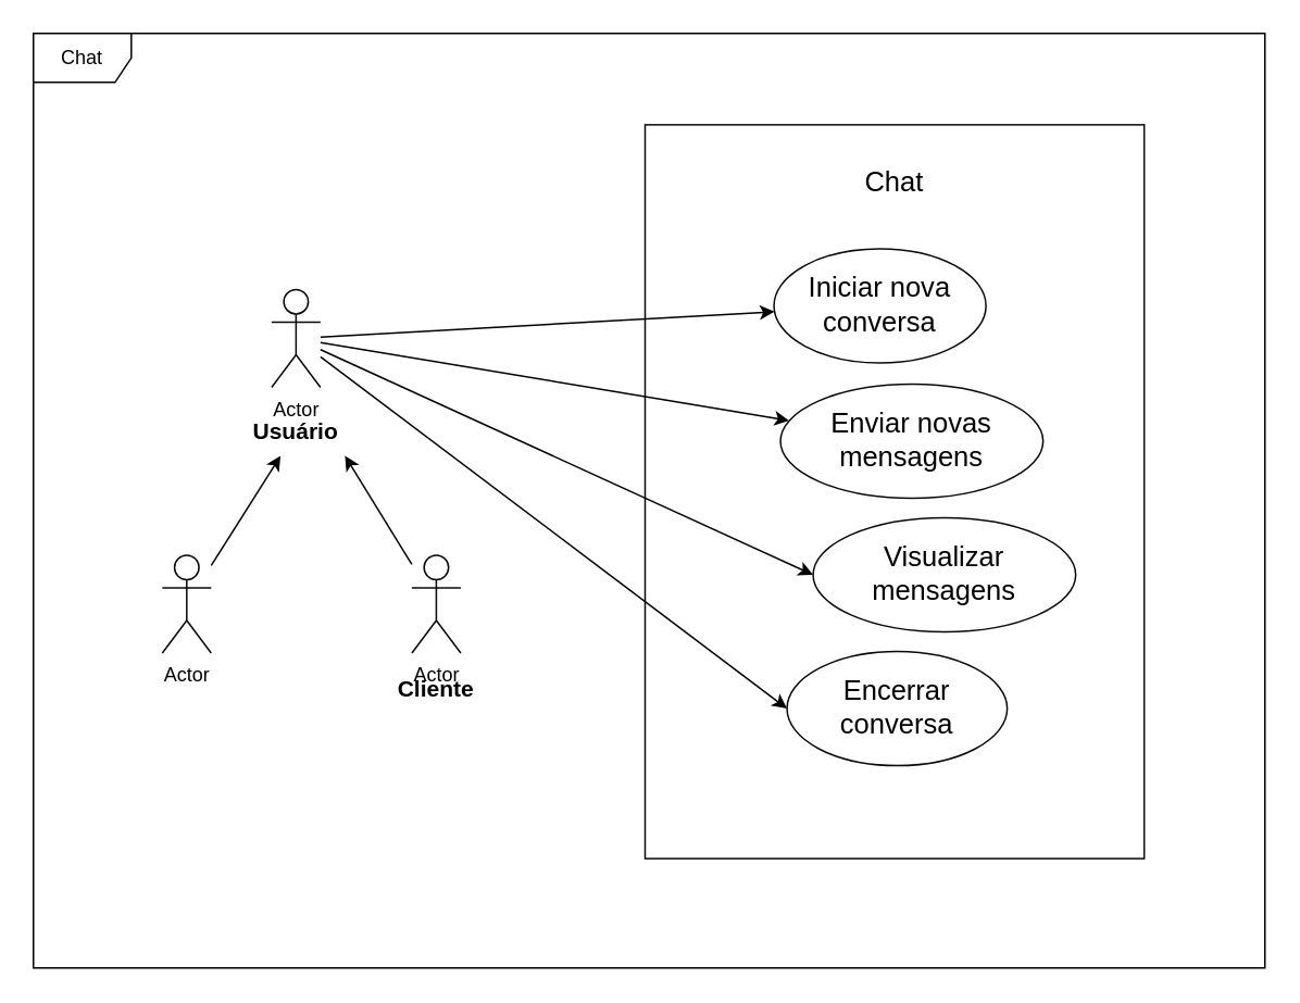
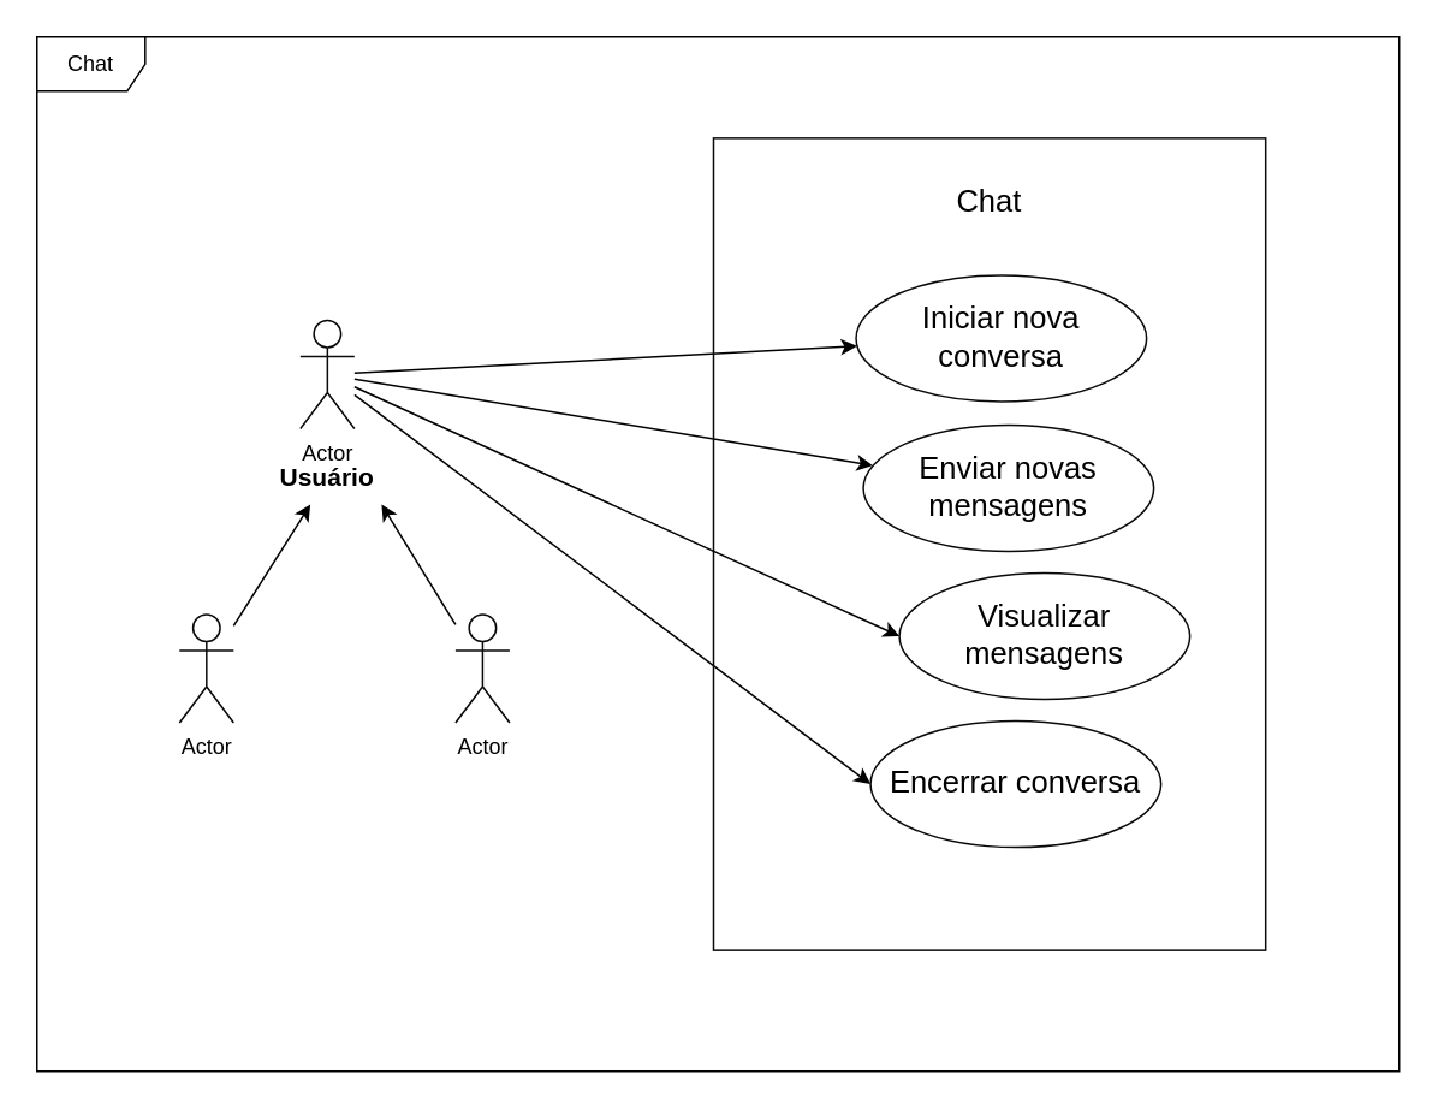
- <mxCell id="13" value="Iniciar nova conversa" style="ellipse;whiteSpace=wrap;html=1;strokeColor=#0A0A0A;fontSize=17;fontColor=#000000;fillColor=none;" parent="1" vertex="1"><mxGeometry x="474" y="152" width="130" height="70" as="geometry" /></mxCell>
+ <mxCell id="13" value="Iniciar nova conversa" style="ellipse;whiteSpace=wrap;html=1;strokeColor=#0A0A0A;fontSize=17;fontColor=#000000;fillColor=none;" parent="1" vertex="1"><mxGeometry x="474" y="152" width="161" height="70" as="geometry" /></mxCell>
- <mxCell id="18" value="&lt;font size=&quot;1&quot; color=&quot;#000000&quot;&gt;&lt;b style=&quot;font-size: 14px;&quot;&gt;Cliente&lt;/b&gt;&lt;/font&gt;" style="text;html=1;align=center;verticalAlign=middle;whiteSpace=wrap;rounded=0;" parent="1" vertex="1"><mxGeometry x="237" y="407" width="60" height="30" as="geometry" /></mxCell>
- <mxCell id="14" value="Encerrar conversa" style="ellipse;whiteSpace=wrap;html=1;strokeColor=#0A0A0A;fontSize=17;fontColor=#000000;fillColor=none;" parent="1" vertex="1"><mxGeometry x="482" y="399" width="135" height="70" as="geometry" /></mxCell>
+ <mxCell id="14" value="Encerrar conversa" style="ellipse;whiteSpace=wrap;html=1;strokeColor=#0A0A0A;fontSize=17;fontColor=#000000;fillColor=none;" parent="1" vertex="1"><mxGeometry x="482" y="399" width="161" height="70" as="geometry" /></mxCell>
